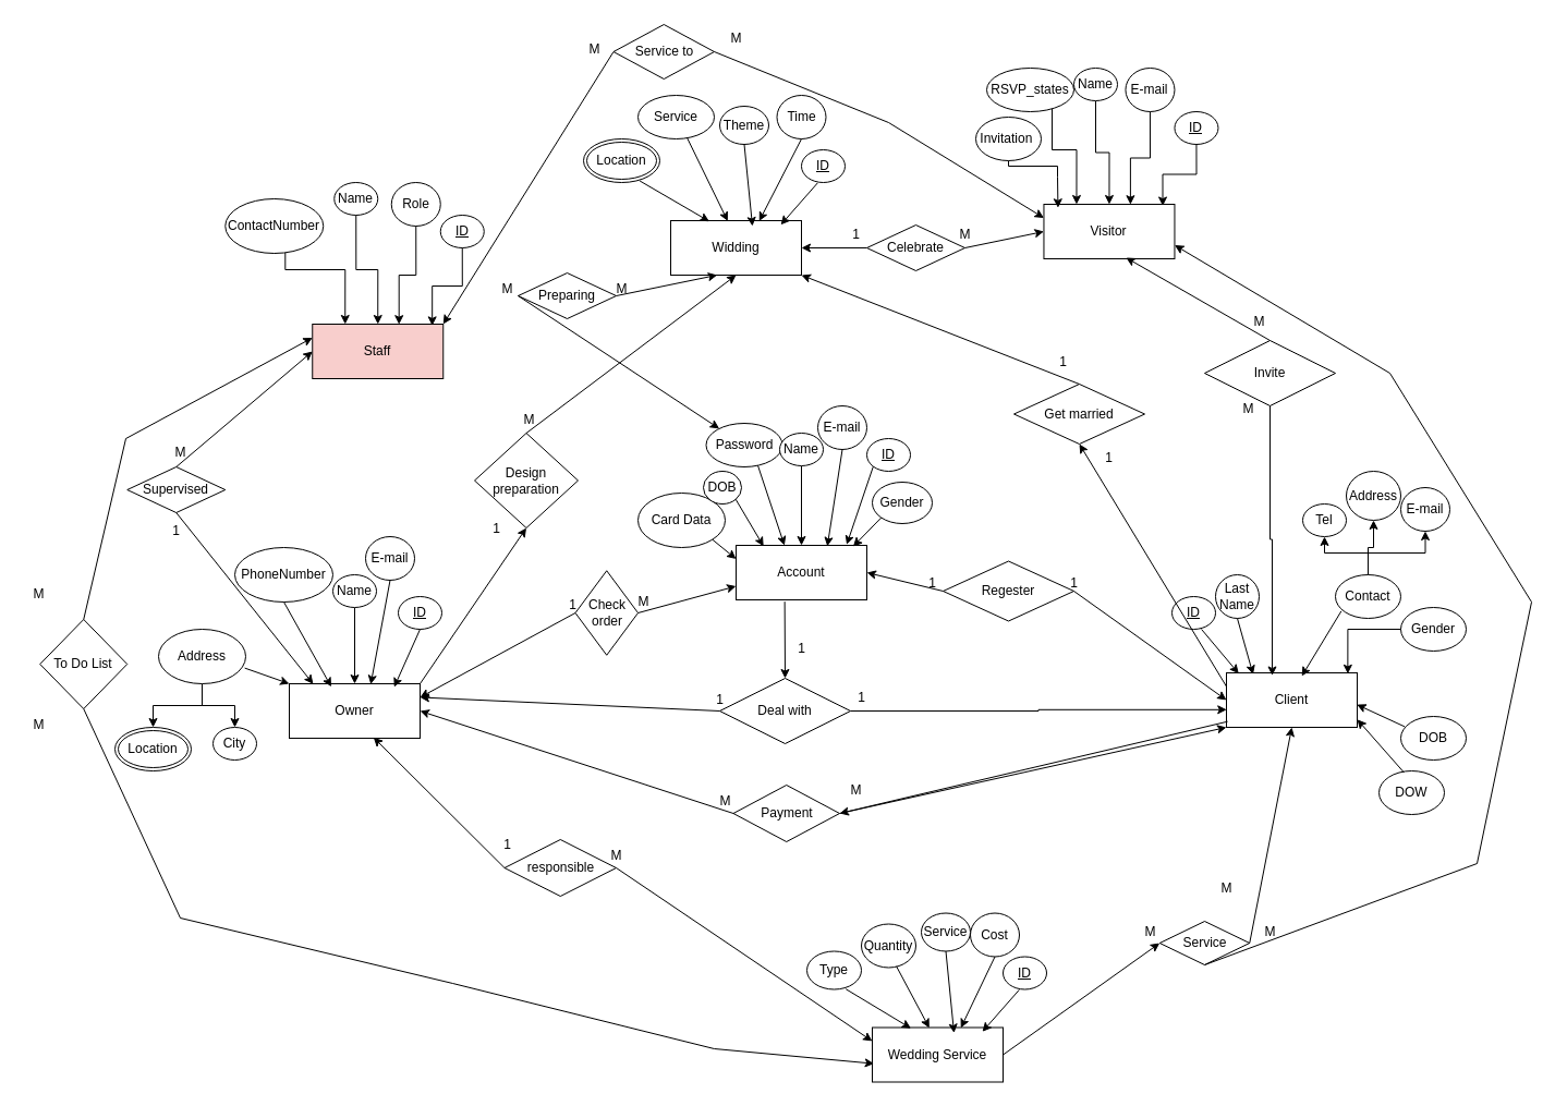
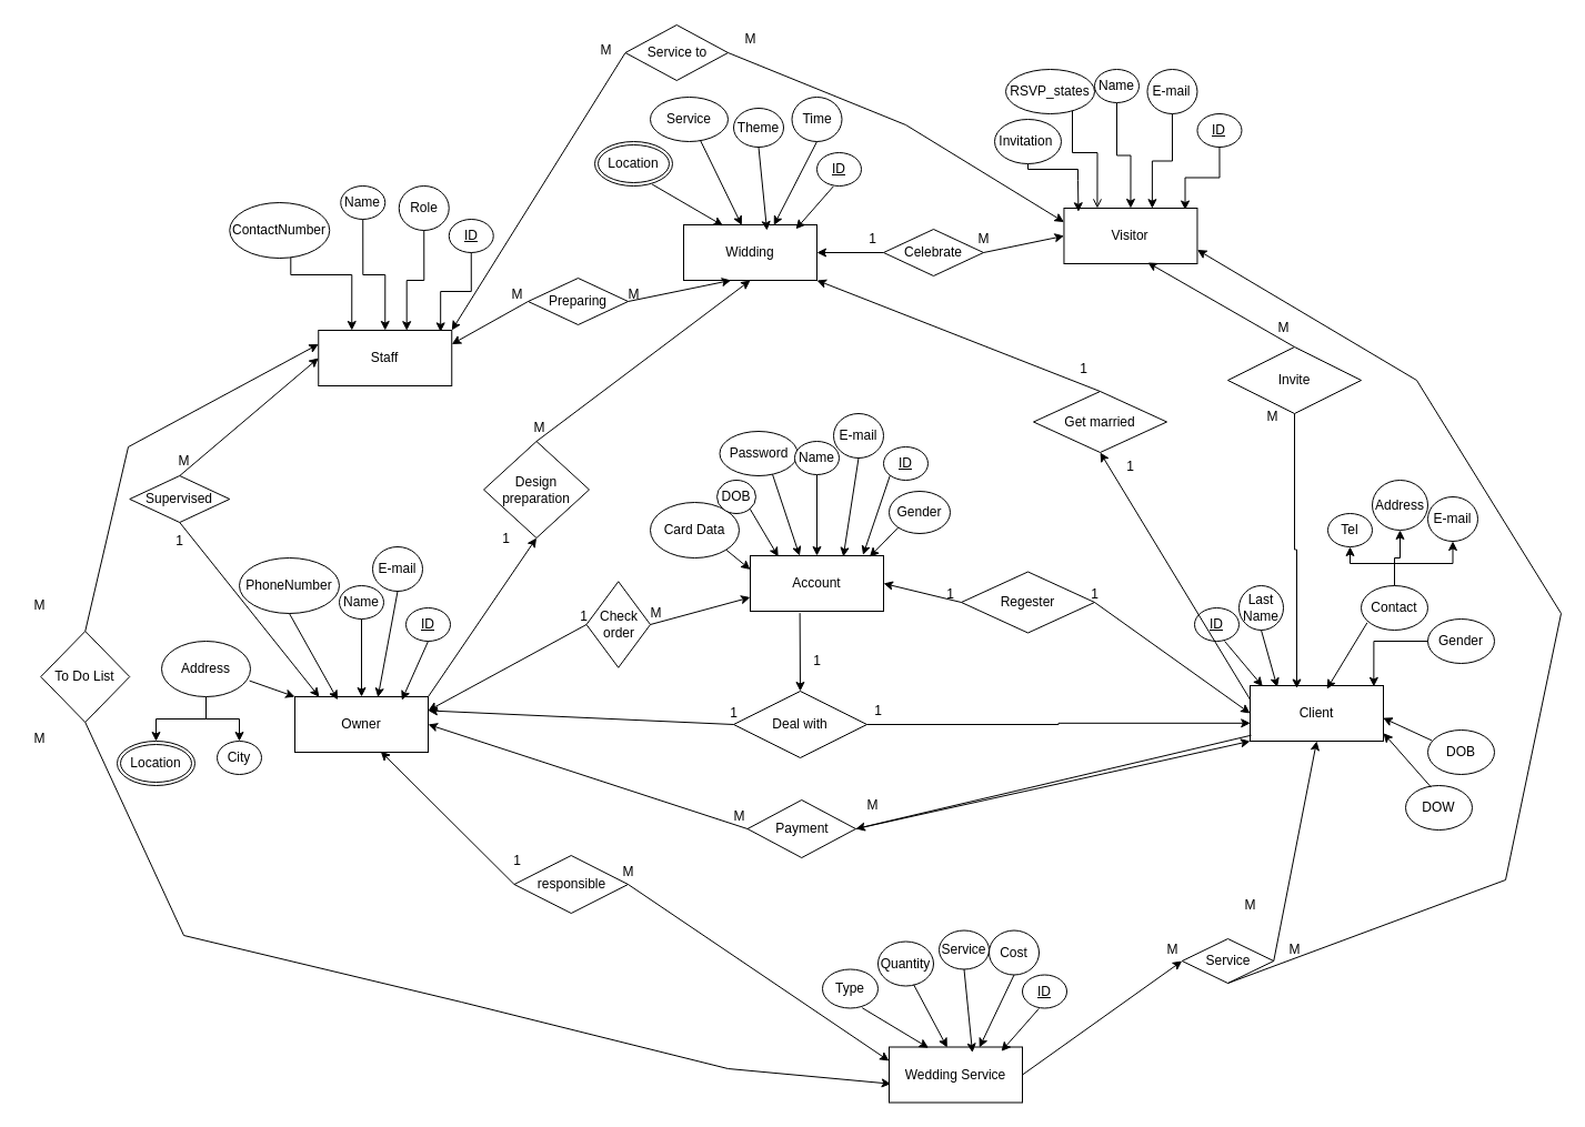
- <mxCell id="43" style="edgeStyle=orthogonalEdgeStyle;rounded=0;orthogonalLoop=1;jettySize=auto;html=1;entryX=0.25;entryY=0;entryDx=0;entryDy=0;" parent="1" source="44" target="41" edge="1"><mxGeometry relative="1" as="geometry"><mxPoint x="987.46" y="197" as="targetPoint" /><Array as="points"><mxPoint x="965" y="137" /><mxPoint x="988" y="137" /></Array></mxGeometry></mxCell>
+ <mxCell id="43" style="edgeStyle=orthogonalEdgeStyle;rounded=0;orthogonalLoop=1;jettySize=auto;html=1;entryX=0.25;entryY=0;entryDx=0;entryDy=0;endArrow=open;" parent="1" source="44" target="41" edge="1"><mxGeometry relative="1" as="geometry"><mxPoint x="987.46" y="197" as="targetPoint" /><Array as="points"><mxPoint x="965" y="137" /><mxPoint x="988" y="137" /></Array></mxGeometry></mxCell>
- <mxCell id="33" value="Staff" style="rounded=0;whiteSpace=wrap;html=1;fillColor=#f8cecc;" parent="1" vertex="1"><mxGeometry x="286.25" y="297" width="120" height="50" as="geometry" /></mxCell>
+ <mxCell id="33" value="Staff" style="rounded=0;whiteSpace=wrap;html=1;" parent="1" vertex="1"><mxGeometry x="286.25" y="297" width="120" height="50" as="geometry" /></mxCell>
- <mxCell id="85" value="" style="endArrow=classic;html=1;rounded=0;exitX=0;exitY=0.5;exitDx=0;exitDy=0;" parent="1" source="84" target="28" edge="1"><mxGeometry width="50" height="50" relative="1" as="geometry"><mxPoint x="495" y="322" as="sourcePoint" /><mxPoint x="545" y="272" as="targetPoint" /></mxGeometry></mxCell>
+ <mxCell id="85" value="" style="endArrow=classic;html=1;rounded=0;exitX=0;exitY=0.5;exitDx=0;exitDy=0;entryX=1;entryY=0.25;entryDx=0;entryDy=0;" parent="1" source="84" target="33" edge="1"><mxGeometry width="50" height="50" relative="1" as="geometry"><mxPoint x="495" y="322" as="sourcePoint" /><mxPoint x="545" y="272" as="targetPoint" /></mxGeometry></mxCell>
